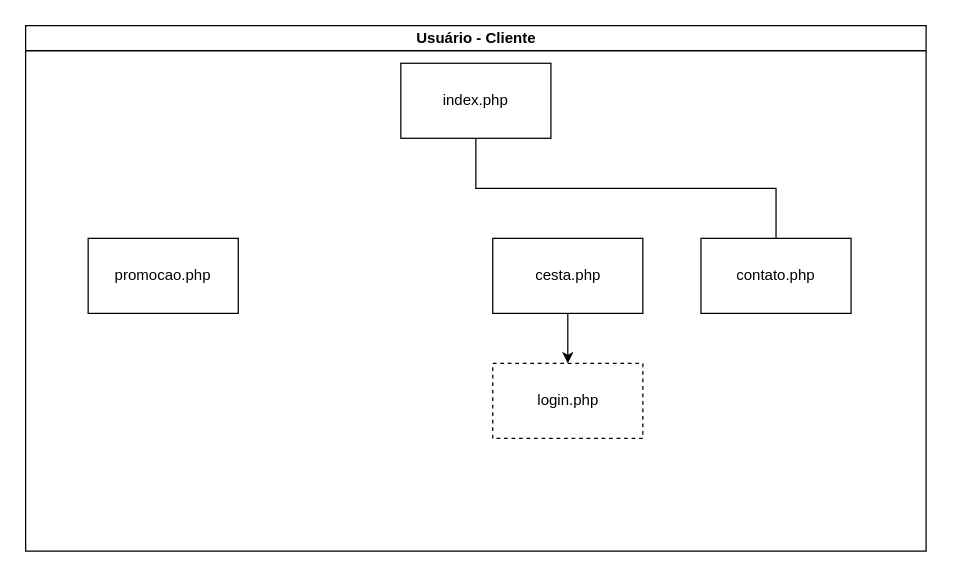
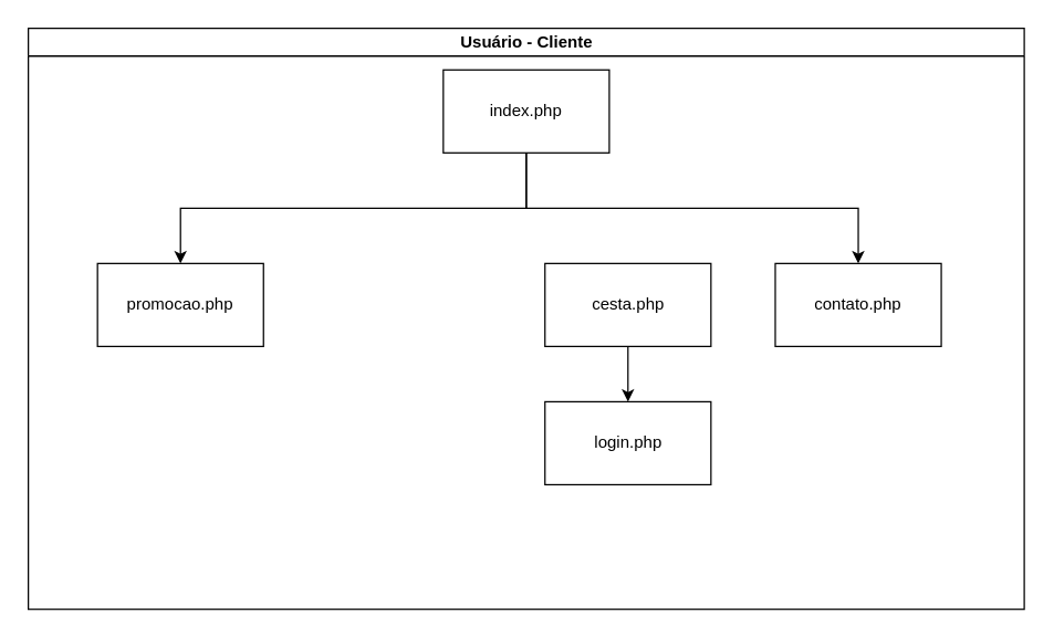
+ <mxCell id="4" value="" style="edgeStyle=orthogonalEdgeStyle;rounded=0;orthogonalLoop=1;jettySize=auto;html=1;exitX=0.5;exitY=1;exitDx=0;exitDy=0;" edge="1" source="3" target="5" parent="2"><mxGeometry relative="1" as="geometry" /></mxCell>
- <mxCell id="7" value="" style="edgeStyle=orthogonalEdgeStyle;rounded=0;orthogonalLoop=1;jettySize=auto;html=1;exitX=0.5;exitY=1;exitDx=0;exitDy=0;endArrow=none;" edge="1" source="3" target="8" parent="2"><mxGeometry relative="1" as="geometry" /></mxCell>
+ <mxCell id="7" value="" style="edgeStyle=orthogonalEdgeStyle;rounded=0;orthogonalLoop=1;jettySize=auto;html=1;exitX=0.5;exitY=1;exitDx=0;exitDy=0;" edge="1" source="3" target="8" parent="2"><mxGeometry relative="1" as="geometry" /></mxCell>
- <mxCell id="10" value="login.php" style="rounded=0;whiteSpace=wrap;html=1;dashed=1;" vertex="1" parent="2"><mxGeometry x="373.5" y="270" width="120" height="60" as="geometry" /></mxCell>
+ <mxCell id="10" value="login.php" style="rounded=0;whiteSpace=wrap;html=1;" vertex="1" parent="2"><mxGeometry x="373.5" y="270" width="120" height="60" as="geometry" /></mxCell>
